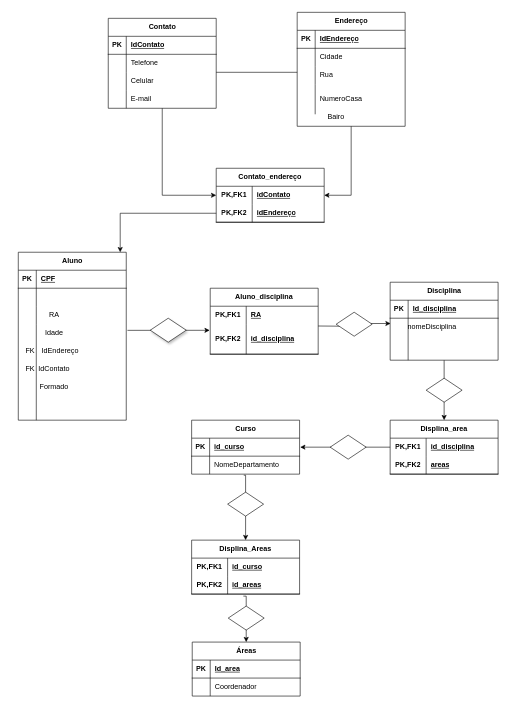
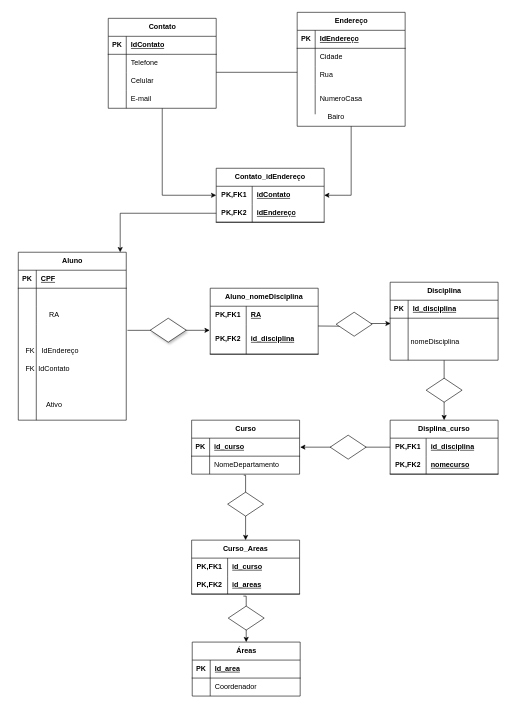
- <mxCell id="94" value="Contato_endereço" style="shape=table;startSize=30;container=1;collapsible=1;childLayout=tableLayout;fixedRows=1;rowLines=0;fontStyle=1;align=center;resizeLast=1;html=1;whiteSpace=wrap;" vertex="1" parent="1"><mxGeometry x="360" y="280" width="180" height="90" as="geometry" /></mxCell>
+ <mxCell id="94" value="Contato_idEndereço" style="shape=table;startSize=30;container=1;collapsible=1;childLayout=tableLayout;fixedRows=1;rowLines=0;fontStyle=1;align=center;resizeLast=1;html=1;whiteSpace=wrap;" vertex="1" parent="1"><mxGeometry x="360" y="280" width="180" height="90" as="geometry" /></mxCell>
- <mxCell id="20" value="Aluno_disciplina" style="shape=table;startSize=30;container=1;collapsible=1;childLayout=tableLayout;fixedRows=1;rowLines=0;fontStyle=1;align=center;resizeLast=1;html=1;whiteSpace=wrap;" parent="1" vertex="1"><mxGeometry x="350" y="480" width="180" height="110" as="geometry" /></mxCell>
+ <mxCell id="20" value="Aluno_nomeDisciplina" style="shape=table;startSize=30;container=1;collapsible=1;childLayout=tableLayout;fixedRows=1;rowLines=0;fontStyle=1;align=center;resizeLast=1;html=1;whiteSpace=wrap;" parent="1" vertex="1"><mxGeometry x="350" y="480" width="180" height="110" as="geometry" /></mxCell>
- <mxCell id="101" value="nomeDisciplina" style="text;strokeColor=none;align=center;fillColor=none;html=1;verticalAlign=middle;whiteSpace=wrap;rounded=0;" vertex="1" parent="1"><mxGeometry x="690" y="530" width="60" height="30" as="geometry" /></mxCell>
+ <mxCell id="101" value="nomeDisciplina" style="text;strokeColor=none;align=center;fillColor=none;html=1;verticalAlign=middle;whiteSpace=wrap;rounded=0;" vertex="1" parent="1"><mxGeometry x="695" y="555" width="60" height="30" as="geometry" /></mxCell>
- <mxCell id="16" value="Idade" style="text;strokeColor=none;align=center;fillColor=none;html=1;verticalAlign=middle;whiteSpace=wrap;rounded=0;" parent="1" vertex="1"><mxGeometry x="60" y="540" width="60" height="30" as="geometry" /></mxCell>
- <mxCell id="63" value="Formado" style="text;strokeColor=none;align=center;fillColor=none;html=1;verticalAlign=middle;whiteSpace=wrap;rounded=0;" vertex="1" parent="1"><mxGeometry x="60" y="630" width="60" height="30" as="geometry" /></mxCell>
+ <mxCell id="64" value="Ativo" style="text;strokeColor=none;align=center;fillColor=none;html=1;verticalAlign=middle;whiteSpace=wrap;rounded=0;" vertex="1" parent="1"><mxGeometry x="60" y="660" width="60" height="30" as="geometry" /></mxCell>
- <mxCell id="41" value="Displina_area" style="shape=table;startSize=30;container=1;collapsible=1;childLayout=tableLayout;fixedRows=1;rowLines=0;fontStyle=1;align=center;resizeLast=1;html=1;whiteSpace=wrap;" parent="1" vertex="1"><mxGeometry x="650" y="700" width="180" height="90" as="geometry" /></mxCell>
+ <mxCell id="41" value="Displina_curso" style="shape=table;startSize=30;container=1;collapsible=1;childLayout=tableLayout;fixedRows=1;rowLines=0;fontStyle=1;align=center;resizeLast=1;html=1;whiteSpace=wrap;" parent="1" vertex="1"><mxGeometry x="650" y="700" width="180" height="90" as="geometry" /></mxCell>
- <mxCell id="47" value="areas" style="shape=partialRectangle;connectable=0;fillColor=none;top=0;left=0;bottom=0;right=0;align=left;spacingLeft=6;fontStyle=5;overflow=hidden;html=1;whiteSpace=wrap;" parent="45" vertex="1"><mxGeometry x="60" width="120" height="30" as="geometry"><mxRectangle width="120" height="30" as="alternateBounds" /></mxGeometry></mxCell>
+ <mxCell id="47" value="nomecurso" style="shape=partialRectangle;connectable=0;fillColor=none;top=0;left=0;bottom=0;right=0;align=left;spacingLeft=6;fontStyle=5;overflow=hidden;html=1;whiteSpace=wrap;" parent="45" vertex="1"><mxGeometry x="60" width="120" height="30" as="geometry"><mxRectangle width="120" height="30" as="alternateBounds" /></mxGeometry></mxCell>
- <mxCell id="55" value="Displina_Areas" style="shape=table;startSize=30;container=1;collapsible=1;childLayout=tableLayout;fixedRows=1;rowLines=0;fontStyle=1;align=center;resizeLast=1;html=1;whiteSpace=wrap;" parent="1" vertex="1"><mxGeometry x="319" y="900" width="180" height="90" as="geometry" /></mxCell>
+ <mxCell id="55" value="Curso_Areas" style="shape=table;startSize=30;container=1;collapsible=1;childLayout=tableLayout;fixedRows=1;rowLines=0;fontStyle=1;align=center;resizeLast=1;html=1;whiteSpace=wrap;" parent="1" vertex="1"><mxGeometry x="319" y="900" width="180" height="90" as="geometry" /></mxCell>
